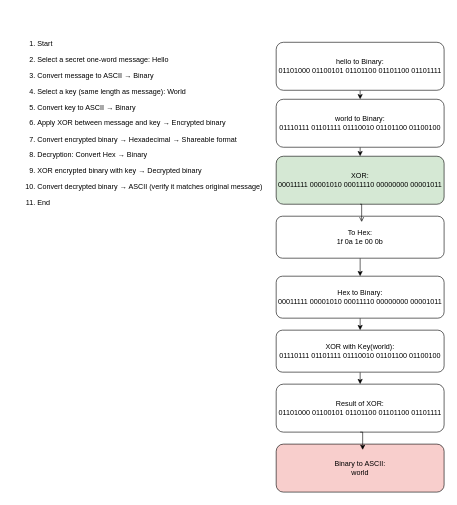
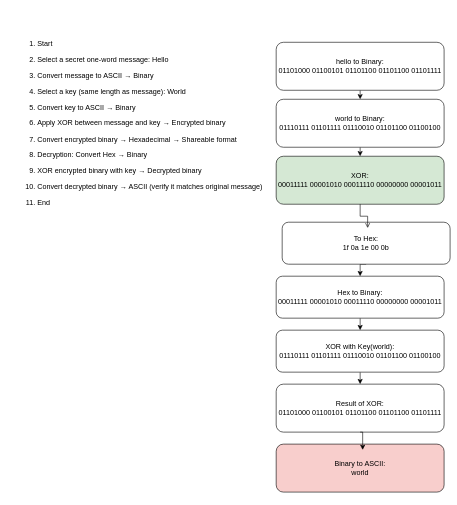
- <mxCell id="9" value="To Hex:&lt;div&gt;1f 0a 1e 00 0b&lt;/div&gt;" style="rounded=1;whiteSpace=wrap;html=1;" vertex="1" parent="1"><mxGeometry x="460" y="360" width="280" height="70" as="geometry" /></mxCell>
+ <mxCell id="9" value="To Hex:&lt;div&gt;1f 0a 1e 00 0b&lt;/div&gt;" style="rounded=1;whiteSpace=wrap;html=1;" vertex="1" parent="1"><mxGeometry x="470" y="370" width="280" height="70" as="geometry" /></mxCell>
